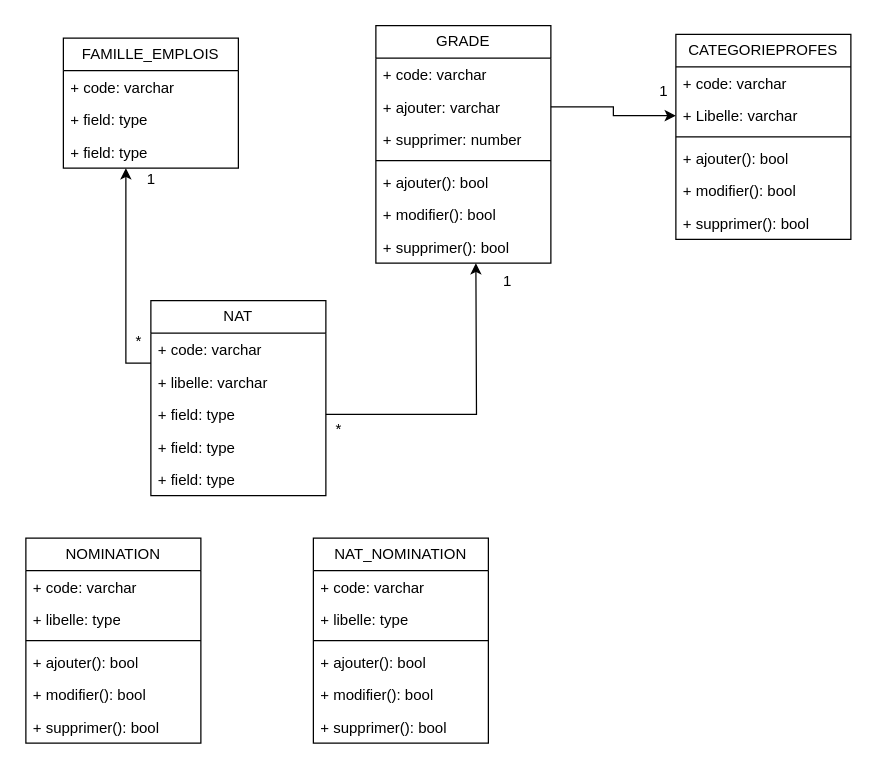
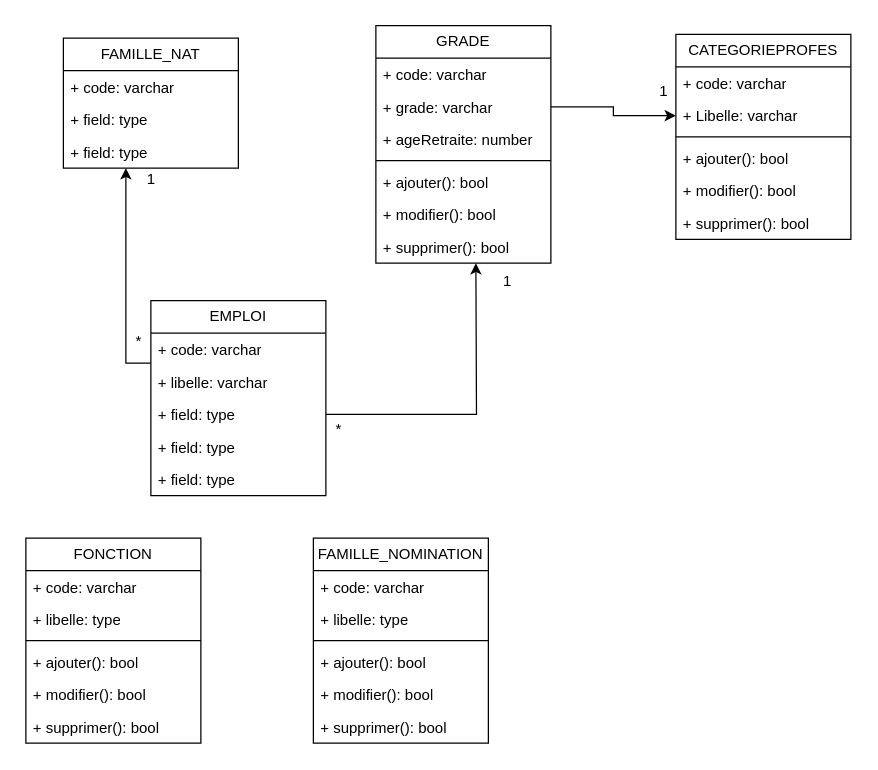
- <mxCell id="2" value="FAMILLE_EMPLOIS" style="swimlane;fontStyle=0;childLayout=stackLayout;horizontal=1;startSize=26;fillColor=none;horizontalStack=0;resizeParent=1;resizeParentMax=0;resizeLast=0;collapsible=1;marginBottom=0;whiteSpace=wrap;html=1;" vertex="1" parent="1"><mxGeometry x="50" y="30" width="140" height="104" as="geometry" /></mxCell>
+ <mxCell id="2" value="FAMILLE_NAT" style="swimlane;fontStyle=0;childLayout=stackLayout;horizontal=1;startSize=26;fillColor=none;horizontalStack=0;resizeParent=1;resizeParentMax=0;resizeLast=0;collapsible=1;marginBottom=0;whiteSpace=wrap;html=1;" vertex="1" parent="1"><mxGeometry x="50" y="30" width="140" height="104" as="geometry" /></mxCell>
- <mxCell id="8" value="+ ajouter: varchar" style="text;strokeColor=none;fillColor=none;align=left;verticalAlign=top;spacingLeft=4;spacingRight=4;overflow=hidden;rotatable=0;points=[[0,0.5],[1,0.5]];portConstraint=eastwest;whiteSpace=wrap;html=1;" vertex="1" parent="6"><mxGeometry y="52" width="140" height="26" as="geometry" /></mxCell>
+ <mxCell id="8" value="+ grade: varchar" style="text;strokeColor=none;fillColor=none;align=left;verticalAlign=top;spacingLeft=4;spacingRight=4;overflow=hidden;rotatable=0;points=[[0,0.5],[1,0.5]];portConstraint=eastwest;whiteSpace=wrap;html=1;" vertex="1" parent="6"><mxGeometry y="52" width="140" height="26" as="geometry" /></mxCell>
- <mxCell id="9" value="+ supprimer: number" style="text;strokeColor=none;fillColor=none;align=left;verticalAlign=top;spacingLeft=4;spacingRight=4;overflow=hidden;rotatable=0;points=[[0,0.5],[1,0.5]];portConstraint=eastwest;whiteSpace=wrap;html=1;" vertex="1" parent="6"><mxGeometry y="78" width="140" height="26" as="geometry" /></mxCell>
+ <mxCell id="9" value="+ ageRetraite: number" style="text;strokeColor=none;fillColor=none;align=left;verticalAlign=top;spacingLeft=4;spacingRight=4;overflow=hidden;rotatable=0;points=[[0,0.5],[1,0.5]];portConstraint=eastwest;whiteSpace=wrap;html=1;" vertex="1" parent="6"><mxGeometry y="78" width="140" height="26" as="geometry" /></mxCell>
- <mxCell id="15" value="NAT" style="swimlane;fontStyle=0;childLayout=stackLayout;horizontal=1;startSize=26;fillColor=none;horizontalStack=0;resizeParent=1;resizeParentMax=0;resizeLast=0;collapsible=1;marginBottom=0;whiteSpace=wrap;html=1;" vertex="1" parent="1"><mxGeometry x="120" y="240" width="140" height="156" as="geometry" /></mxCell>
+ <mxCell id="15" value="EMPLOI" style="swimlane;fontStyle=0;childLayout=stackLayout;horizontal=1;startSize=26;fillColor=none;horizontalStack=0;resizeParent=1;resizeParentMax=0;resizeLast=0;collapsible=1;marginBottom=0;whiteSpace=wrap;html=1;" vertex="1" parent="1"><mxGeometry x="120" y="240" width="140" height="156" as="geometry" /></mxCell>
- <mxCell id="35" value="NOMINATION" style="swimlane;fontStyle=0;childLayout=stackLayout;horizontal=1;startSize=26;fillColor=none;horizontalStack=0;resizeParent=1;resizeParentMax=0;resizeLast=0;collapsible=1;marginBottom=0;whiteSpace=wrap;html=1;" vertex="1" parent="1"><mxGeometry x="20" y="430" width="140" height="164" as="geometry" /></mxCell>
+ <mxCell id="35" value="FONCTION" style="swimlane;fontStyle=0;childLayout=stackLayout;horizontal=1;startSize=26;fillColor=none;horizontalStack=0;resizeParent=1;resizeParentMax=0;resizeLast=0;collapsible=1;marginBottom=0;whiteSpace=wrap;html=1;" vertex="1" parent="1"><mxGeometry x="20" y="430" width="140" height="164" as="geometry" /></mxCell>
- <mxCell id="42" value="NAT_NOMINATION" style="swimlane;fontStyle=0;childLayout=stackLayout;horizontal=1;startSize=26;fillColor=none;horizontalStack=0;resizeParent=1;resizeParentMax=0;resizeLast=0;collapsible=1;marginBottom=0;whiteSpace=wrap;html=1;" vertex="1" parent="1"><mxGeometry x="250" y="430" width="140" height="164" as="geometry" /></mxCell>
+ <mxCell id="42" value="FAMILLE_NOMINATION" style="swimlane;fontStyle=0;childLayout=stackLayout;horizontal=1;startSize=26;fillColor=none;horizontalStack=0;resizeParent=1;resizeParentMax=0;resizeLast=0;collapsible=1;marginBottom=0;whiteSpace=wrap;html=1;" vertex="1" parent="1"><mxGeometry x="250" y="430" width="140" height="164" as="geometry" /></mxCell>
